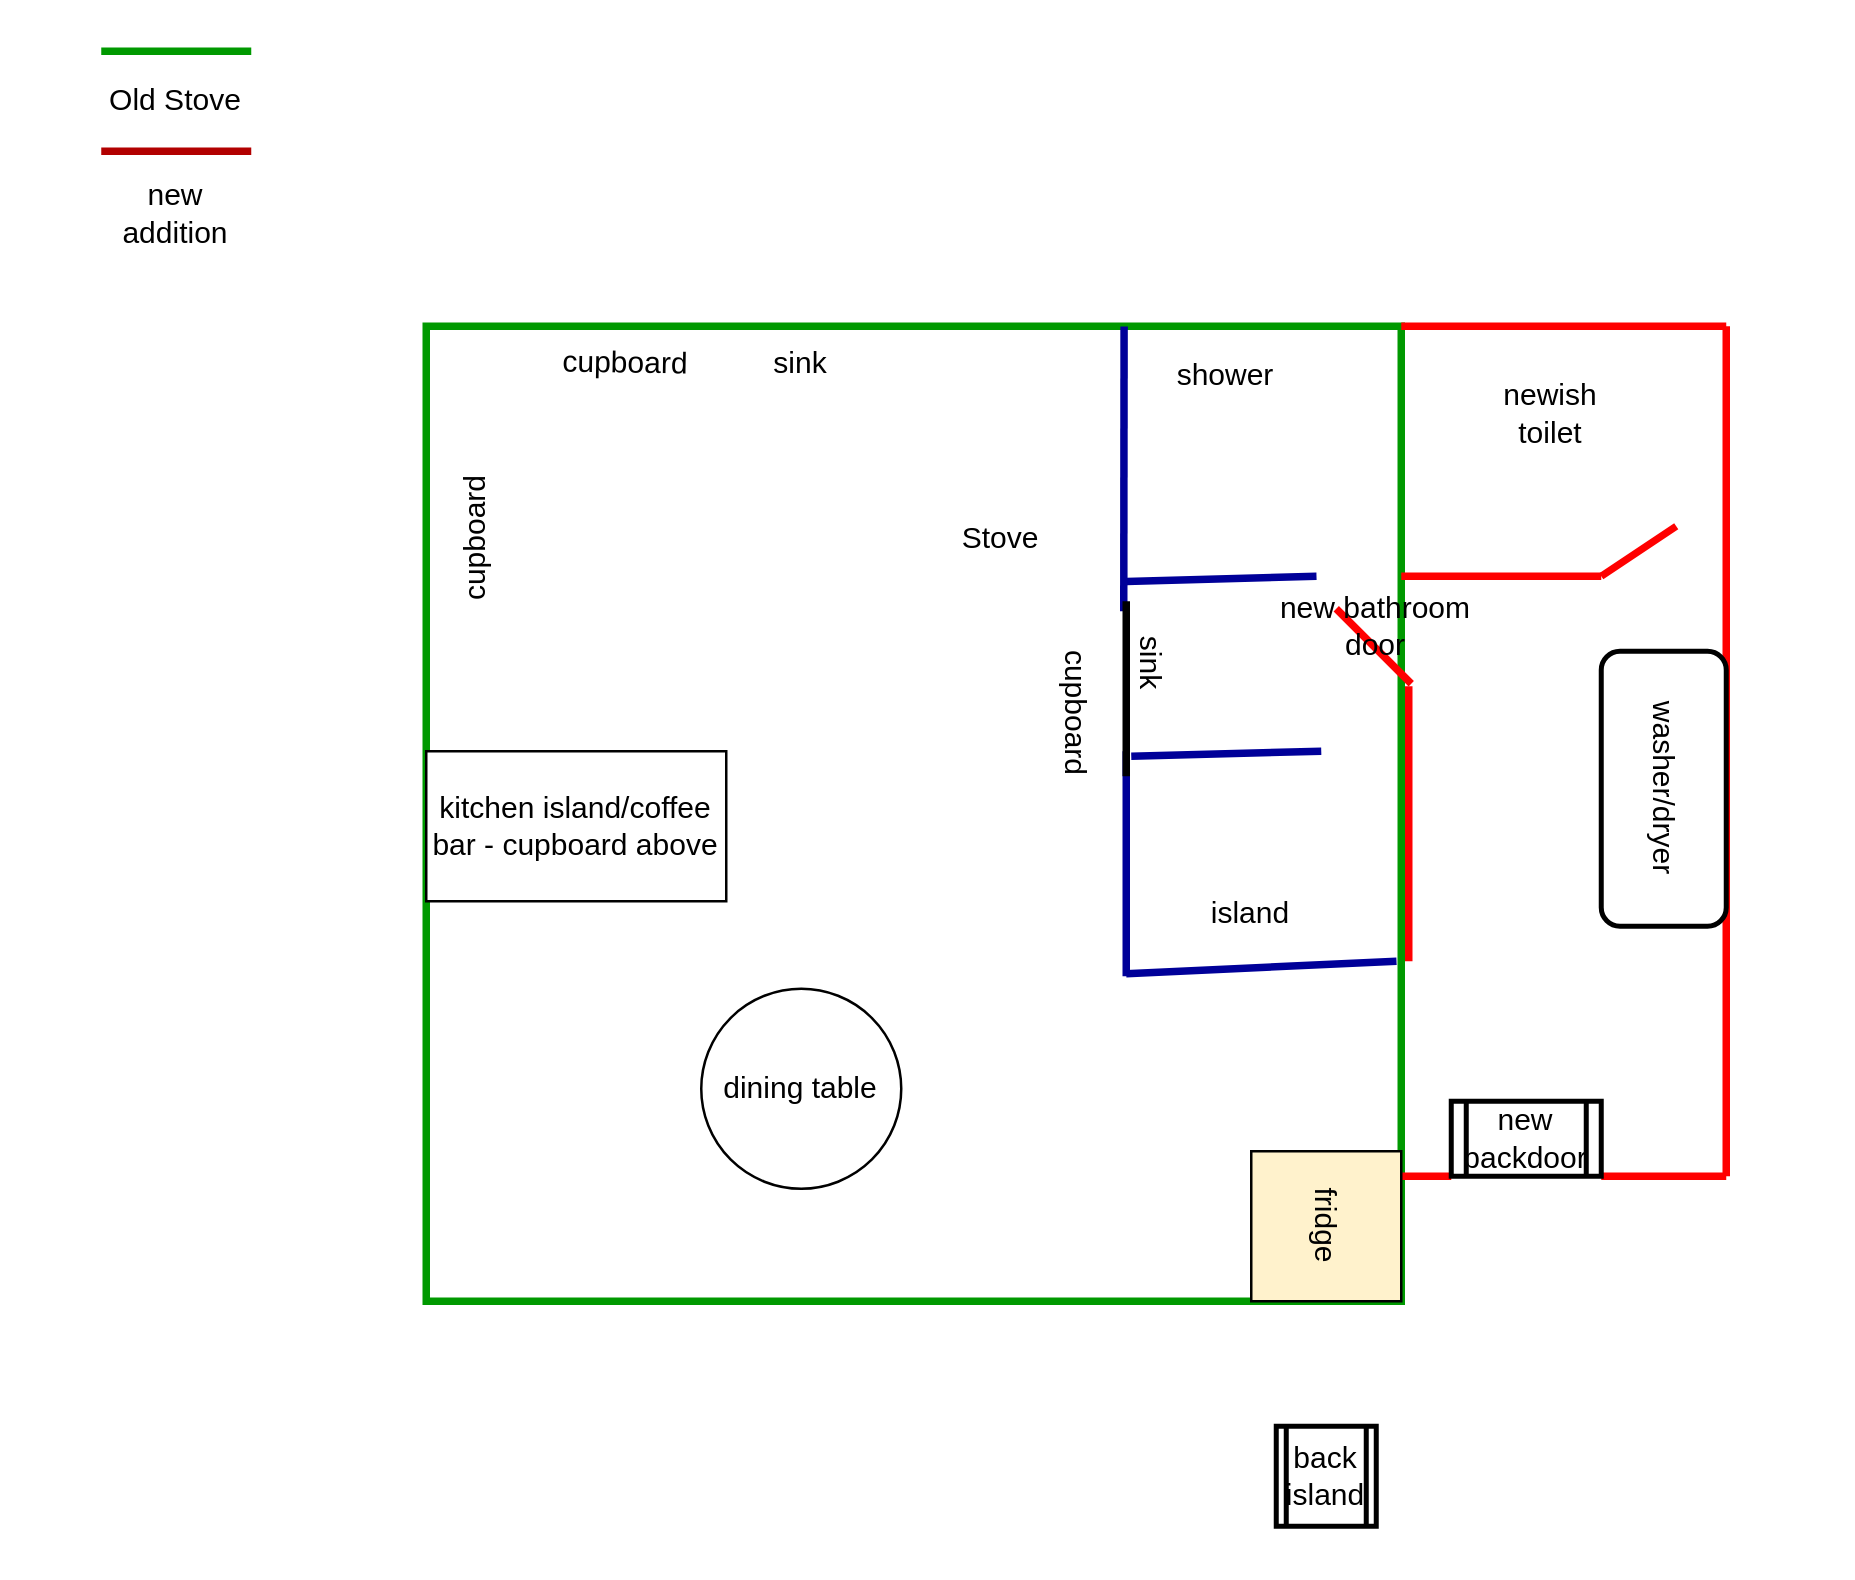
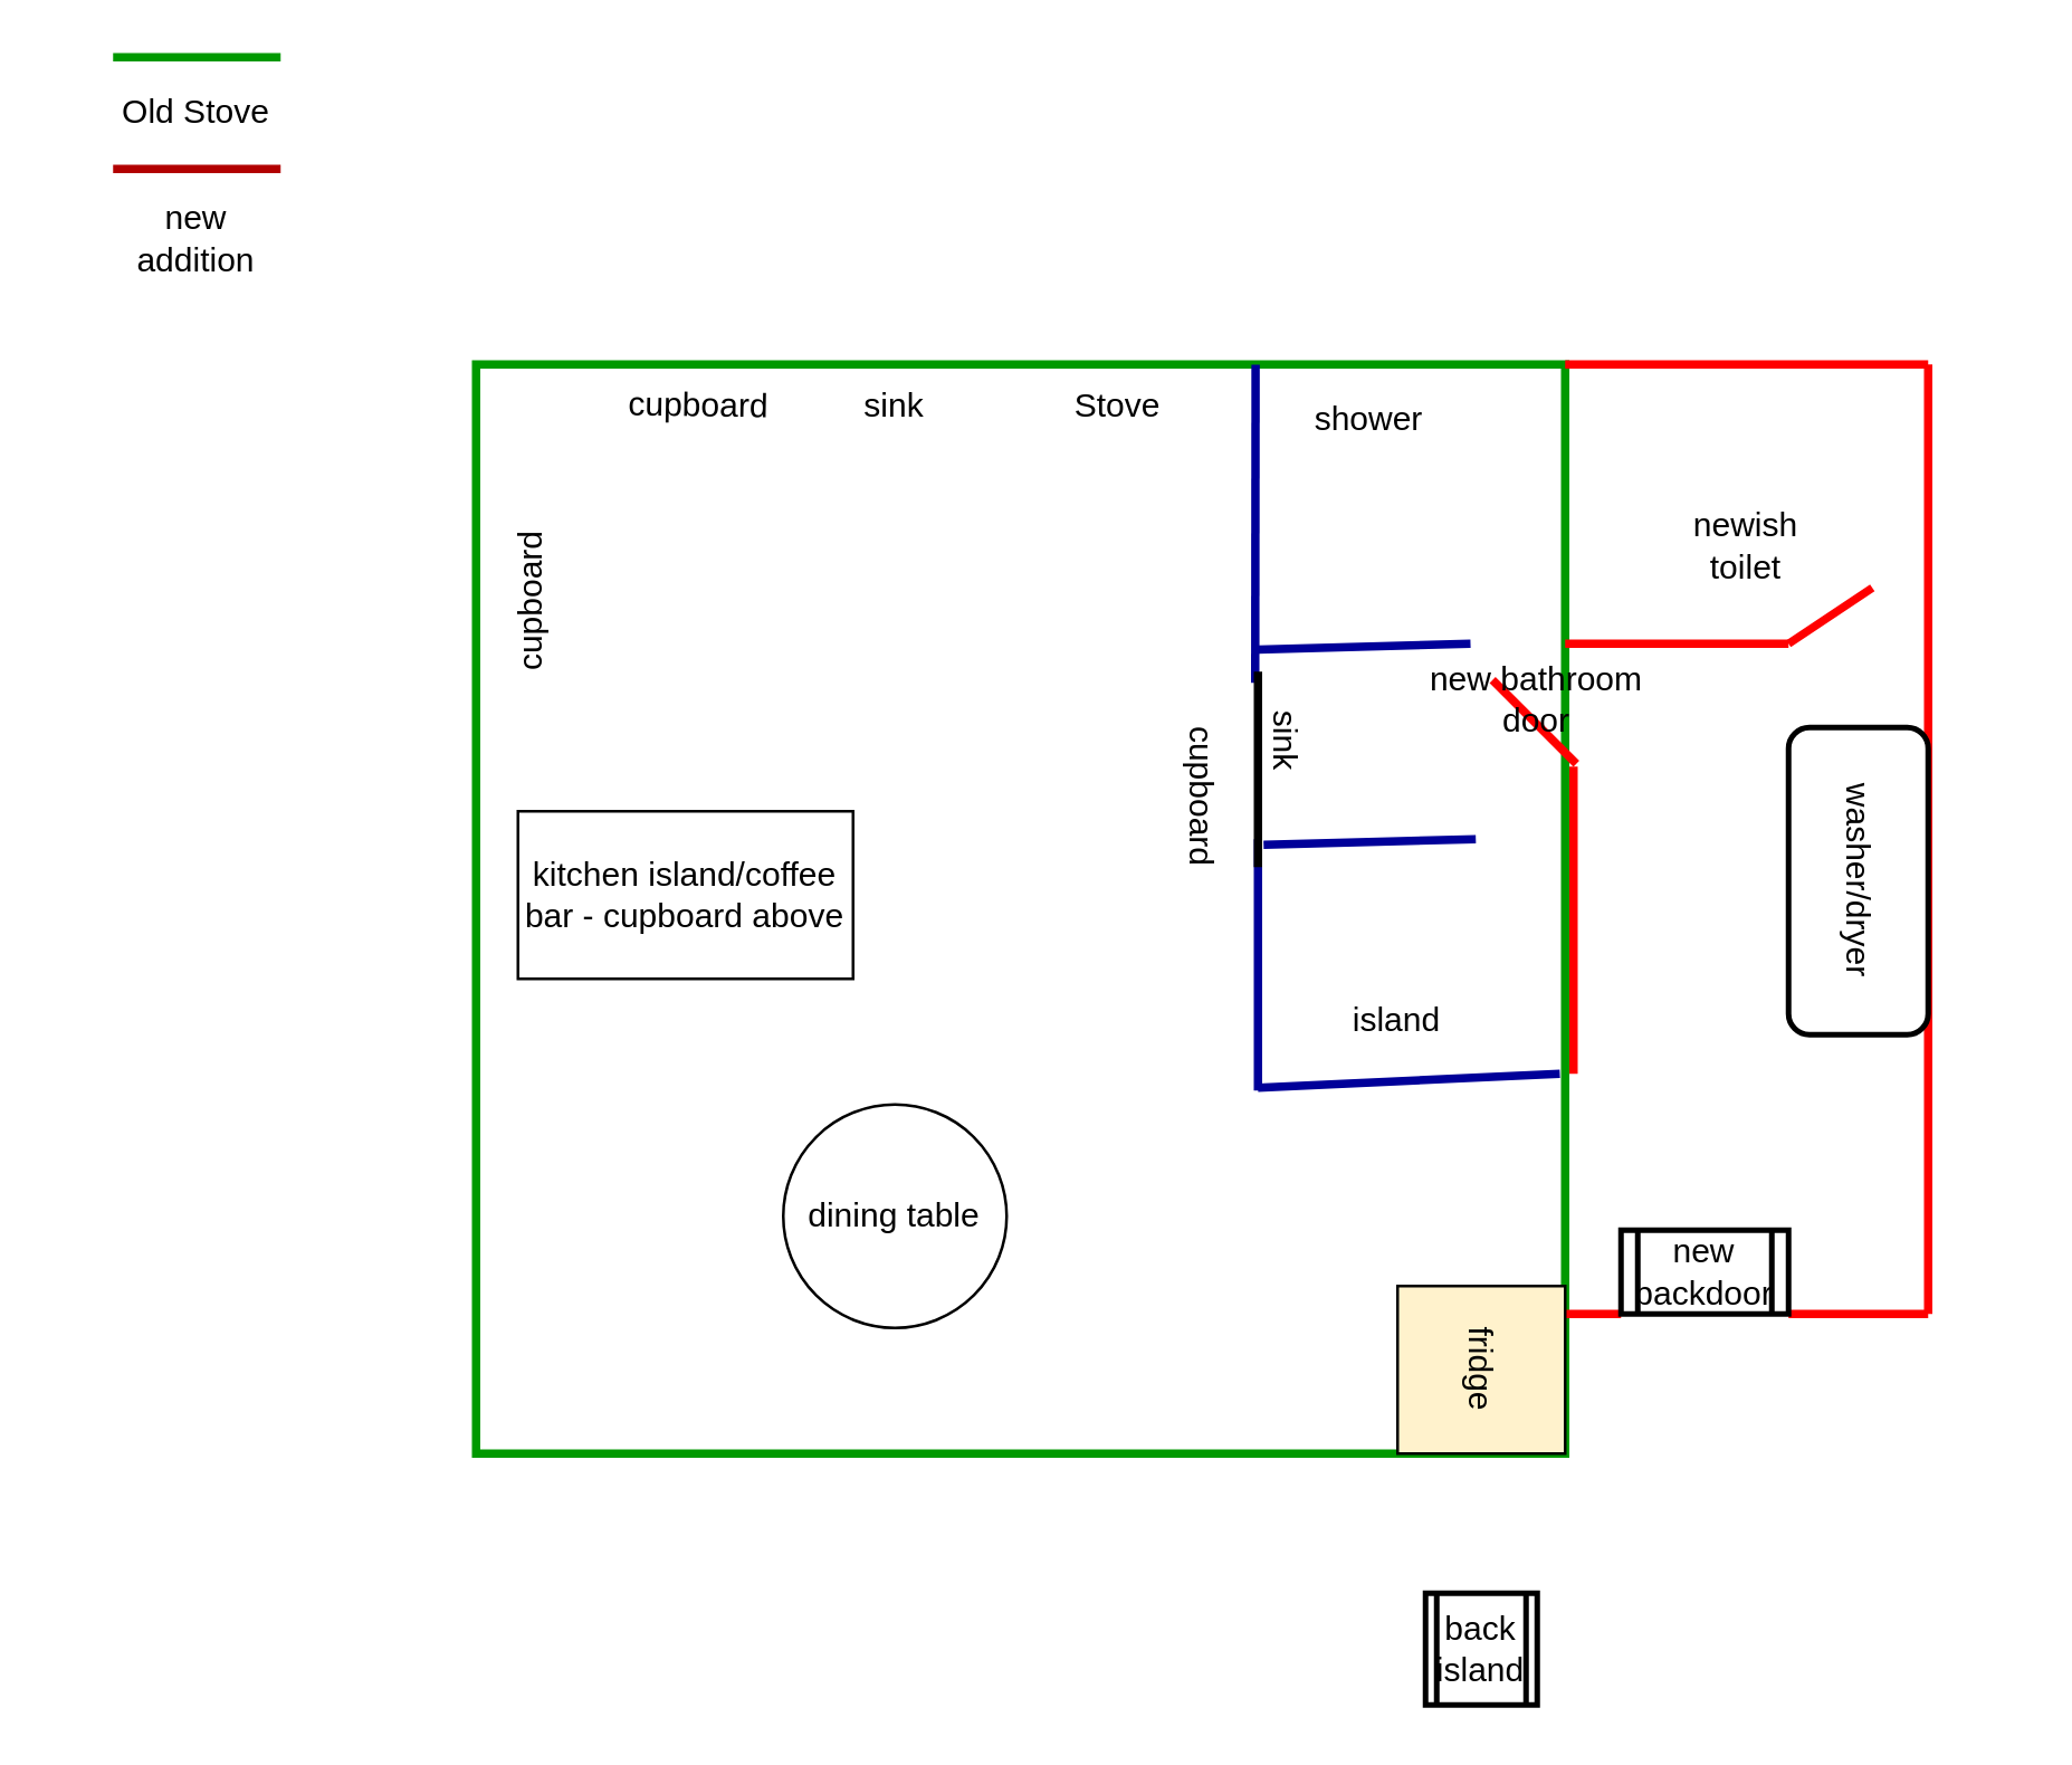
- <mxCell id="22" value="newish toilet" style="text;html=1;align=center;verticalAlign=middle;whiteSpace=wrap;rounded=0;" vertex="1" parent="1"><mxGeometry x="590" y="150" width="60" height="30" as="geometry" /></mxCell>
+ <mxCell id="22" value="newish toilet" style="text;html=1;align=center;verticalAlign=middle;whiteSpace=wrap;rounded=0;" vertex="1" parent="1"><mxGeometry x="595" y="180" width="60" height="30" as="geometry" /></mxCell>
- <mxCell id="28" value="Stove" style="text;html=1;align=center;verticalAlign=middle;whiteSpace=wrap;rounded=0;" vertex="1" parent="1"><mxGeometry x="370" y="200" width="60" height="30" as="geometry" /></mxCell>
+ <mxCell id="28" value="Stove" style="text;html=1;align=center;verticalAlign=middle;whiteSpace=wrap;rounded=0;" vertex="1" parent="1"><mxGeometry x="370" y="130" width="60" height="30" as="geometry" /></mxCell>
- <mxCell id="33" value="kitchen island/coffee bar - cupboard above" style="rounded=0;whiteSpace=wrap;html=1;" vertex="1" parent="1"><mxGeometry x="170" y="300" width="120" height="60" as="geometry" /></mxCell>
+ <mxCell id="33" value="kitchen island/coffee bar - cupboard above" style="rounded=0;whiteSpace=wrap;html=1;" vertex="1" parent="1"><mxGeometry x="185" y="290" width="120" height="60" as="geometry" /></mxCell>
